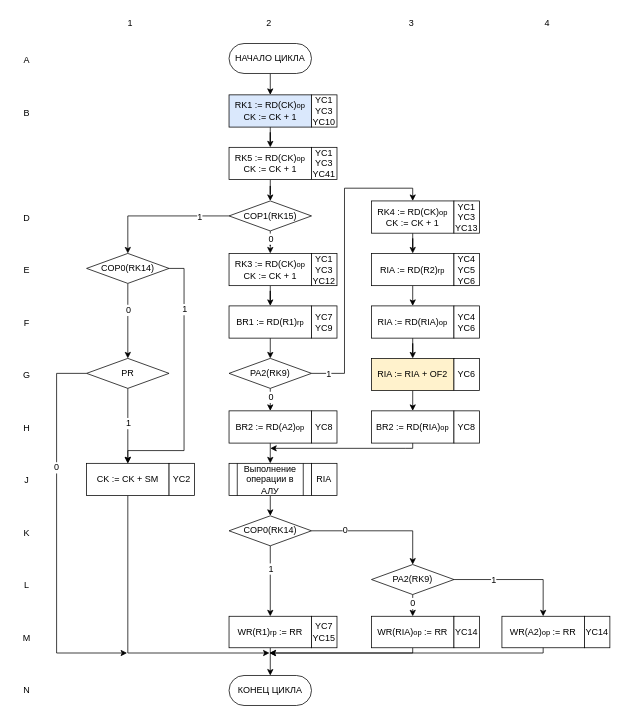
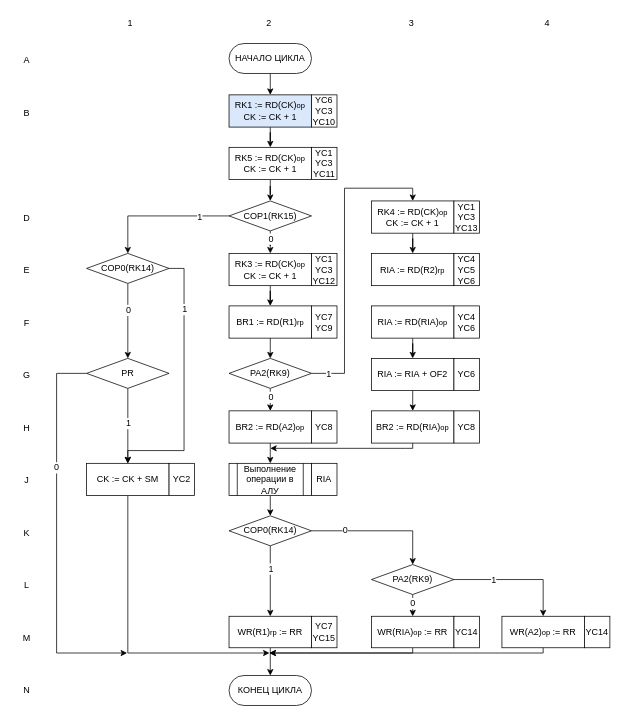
- <mxCell id="109" value="YC1&lt;br&gt;YC3&lt;br&gt;YC10" style="rounded=0;whiteSpace=wrap;html=1;" vertex="1" parent="107"><mxGeometry x="110" width="34" height="43" as="geometry" /></mxCell>
+ <mxCell id="109" value="YC6&lt;br&gt;YC3&lt;br&gt;YC10" style="rounded=0;whiteSpace=wrap;html=1;" vertex="1" parent="107"><mxGeometry x="110" width="34" height="43" as="geometry" /></mxCell>
- <mxCell id="106" value="YC1&lt;br&gt;YC3&lt;br&gt;YC41" style="rounded=0;whiteSpace=wrap;html=1;" vertex="1" parent="104"><mxGeometry x="110" width="34" height="43" as="geometry" /></mxCell>
+ <mxCell id="106" value="YC1&lt;br&gt;YC3&lt;br&gt;YC11" style="rounded=0;whiteSpace=wrap;html=1;" vertex="1" parent="104"><mxGeometry x="110" width="34" height="43" as="geometry" /></mxCell>
- <mxCell id="53" style="edgeStyle=orthogonalEdgeStyle;rounded=0;orthogonalLoop=1;jettySize=auto;html=1;exitX=0.5;exitY=1;exitDx=0;exitDy=0;entryX=0.5;entryY=0;entryDx=0;entryDy=0;" edge="1" parent="1" source="78" target="81"><mxGeometry relative="1" as="geometry"><mxPoint x="550" y="407" as="targetPoint" /></mxGeometry></mxCell>
- <mxCell id="84" value="RIA := RIA&amp;nbsp;+ OF2" style="rounded=0;whiteSpace=wrap;html=1;fillColor=#fff2cc;" vertex="1" parent="83"><mxGeometry width="110" height="43" as="geometry" /></mxCell>
+ <mxCell id="84" value="RIA := RIA&amp;nbsp;+ OF2" style="rounded=0;whiteSpace=wrap;html=1;" vertex="1" parent="83"><mxGeometry width="110" height="43" as="geometry" /></mxCell>
